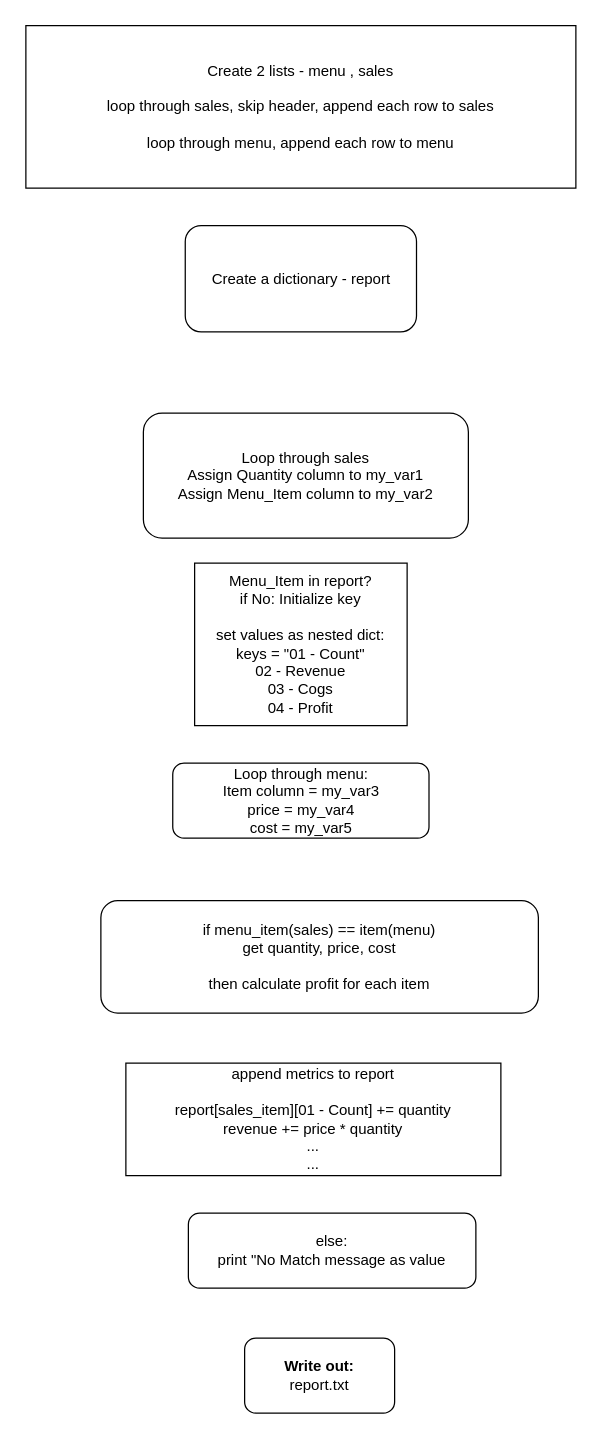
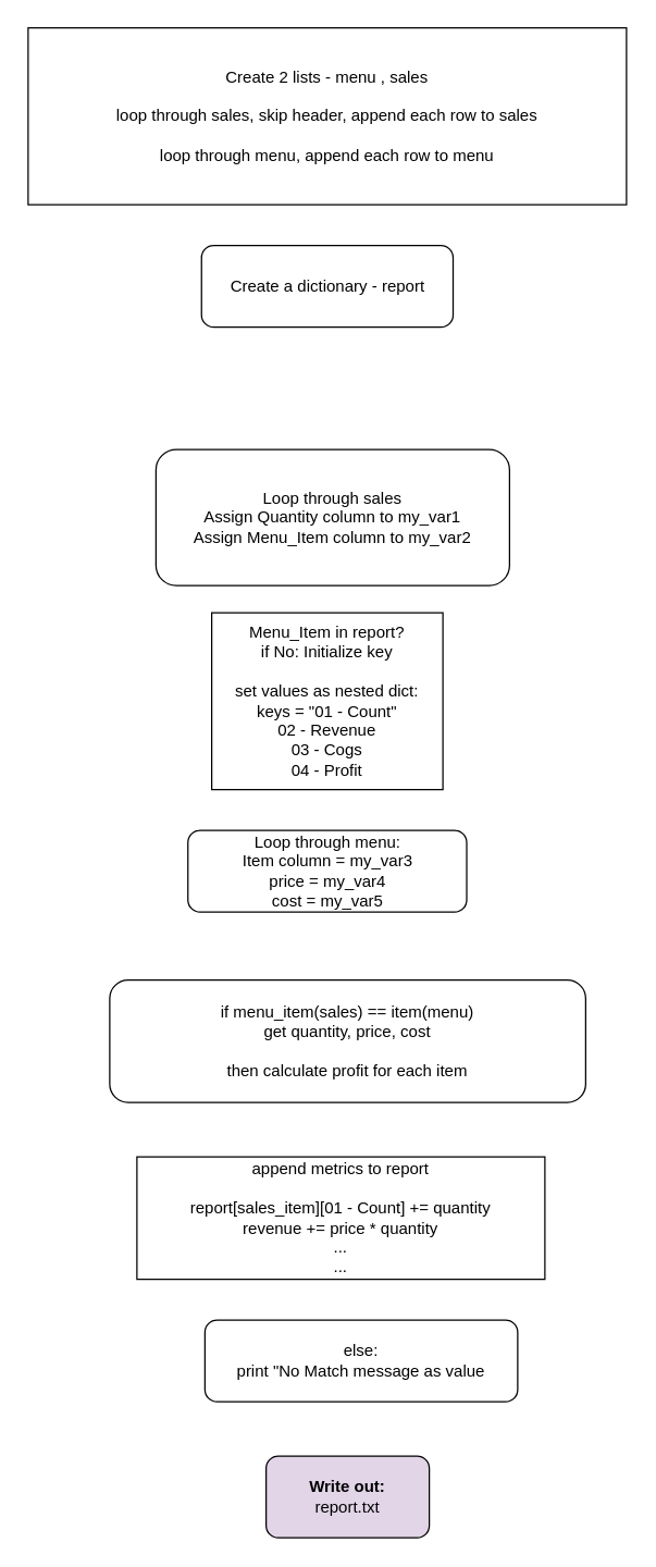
- <mxCell id="3" value="Create a dictionary - report" style="rounded=1;whiteSpace=wrap;html=1;" vertex="1" parent="1"><mxGeometry x="147.5" y="180" width="185" height="85" as="geometry" /></mxCell>
+ <mxCell id="3" value="Create a dictionary - report" style="rounded=1;whiteSpace=wrap;html=1;" vertex="1" parent="1"><mxGeometry x="147.5" y="180" width="185" height="60" as="geometry" /></mxCell>
- <mxCell id="10" value="&lt;b&gt;Write out:&lt;/b&gt;&lt;br&gt;report.txt" style="rounded=1;whiteSpace=wrap;html=1;" vertex="1" parent="1"><mxGeometry x="195" y="1070" width="120" height="60" as="geometry" /></mxCell>
+ <mxCell id="10" value="&lt;b&gt;Write out:&lt;/b&gt;&lt;br&gt;report.txt" style="rounded=1;whiteSpace=wrap;html=1;fillColor=#e1d5e7;" vertex="1" parent="1"><mxGeometry x="195" y="1070" width="120" height="60" as="geometry" /></mxCell>
